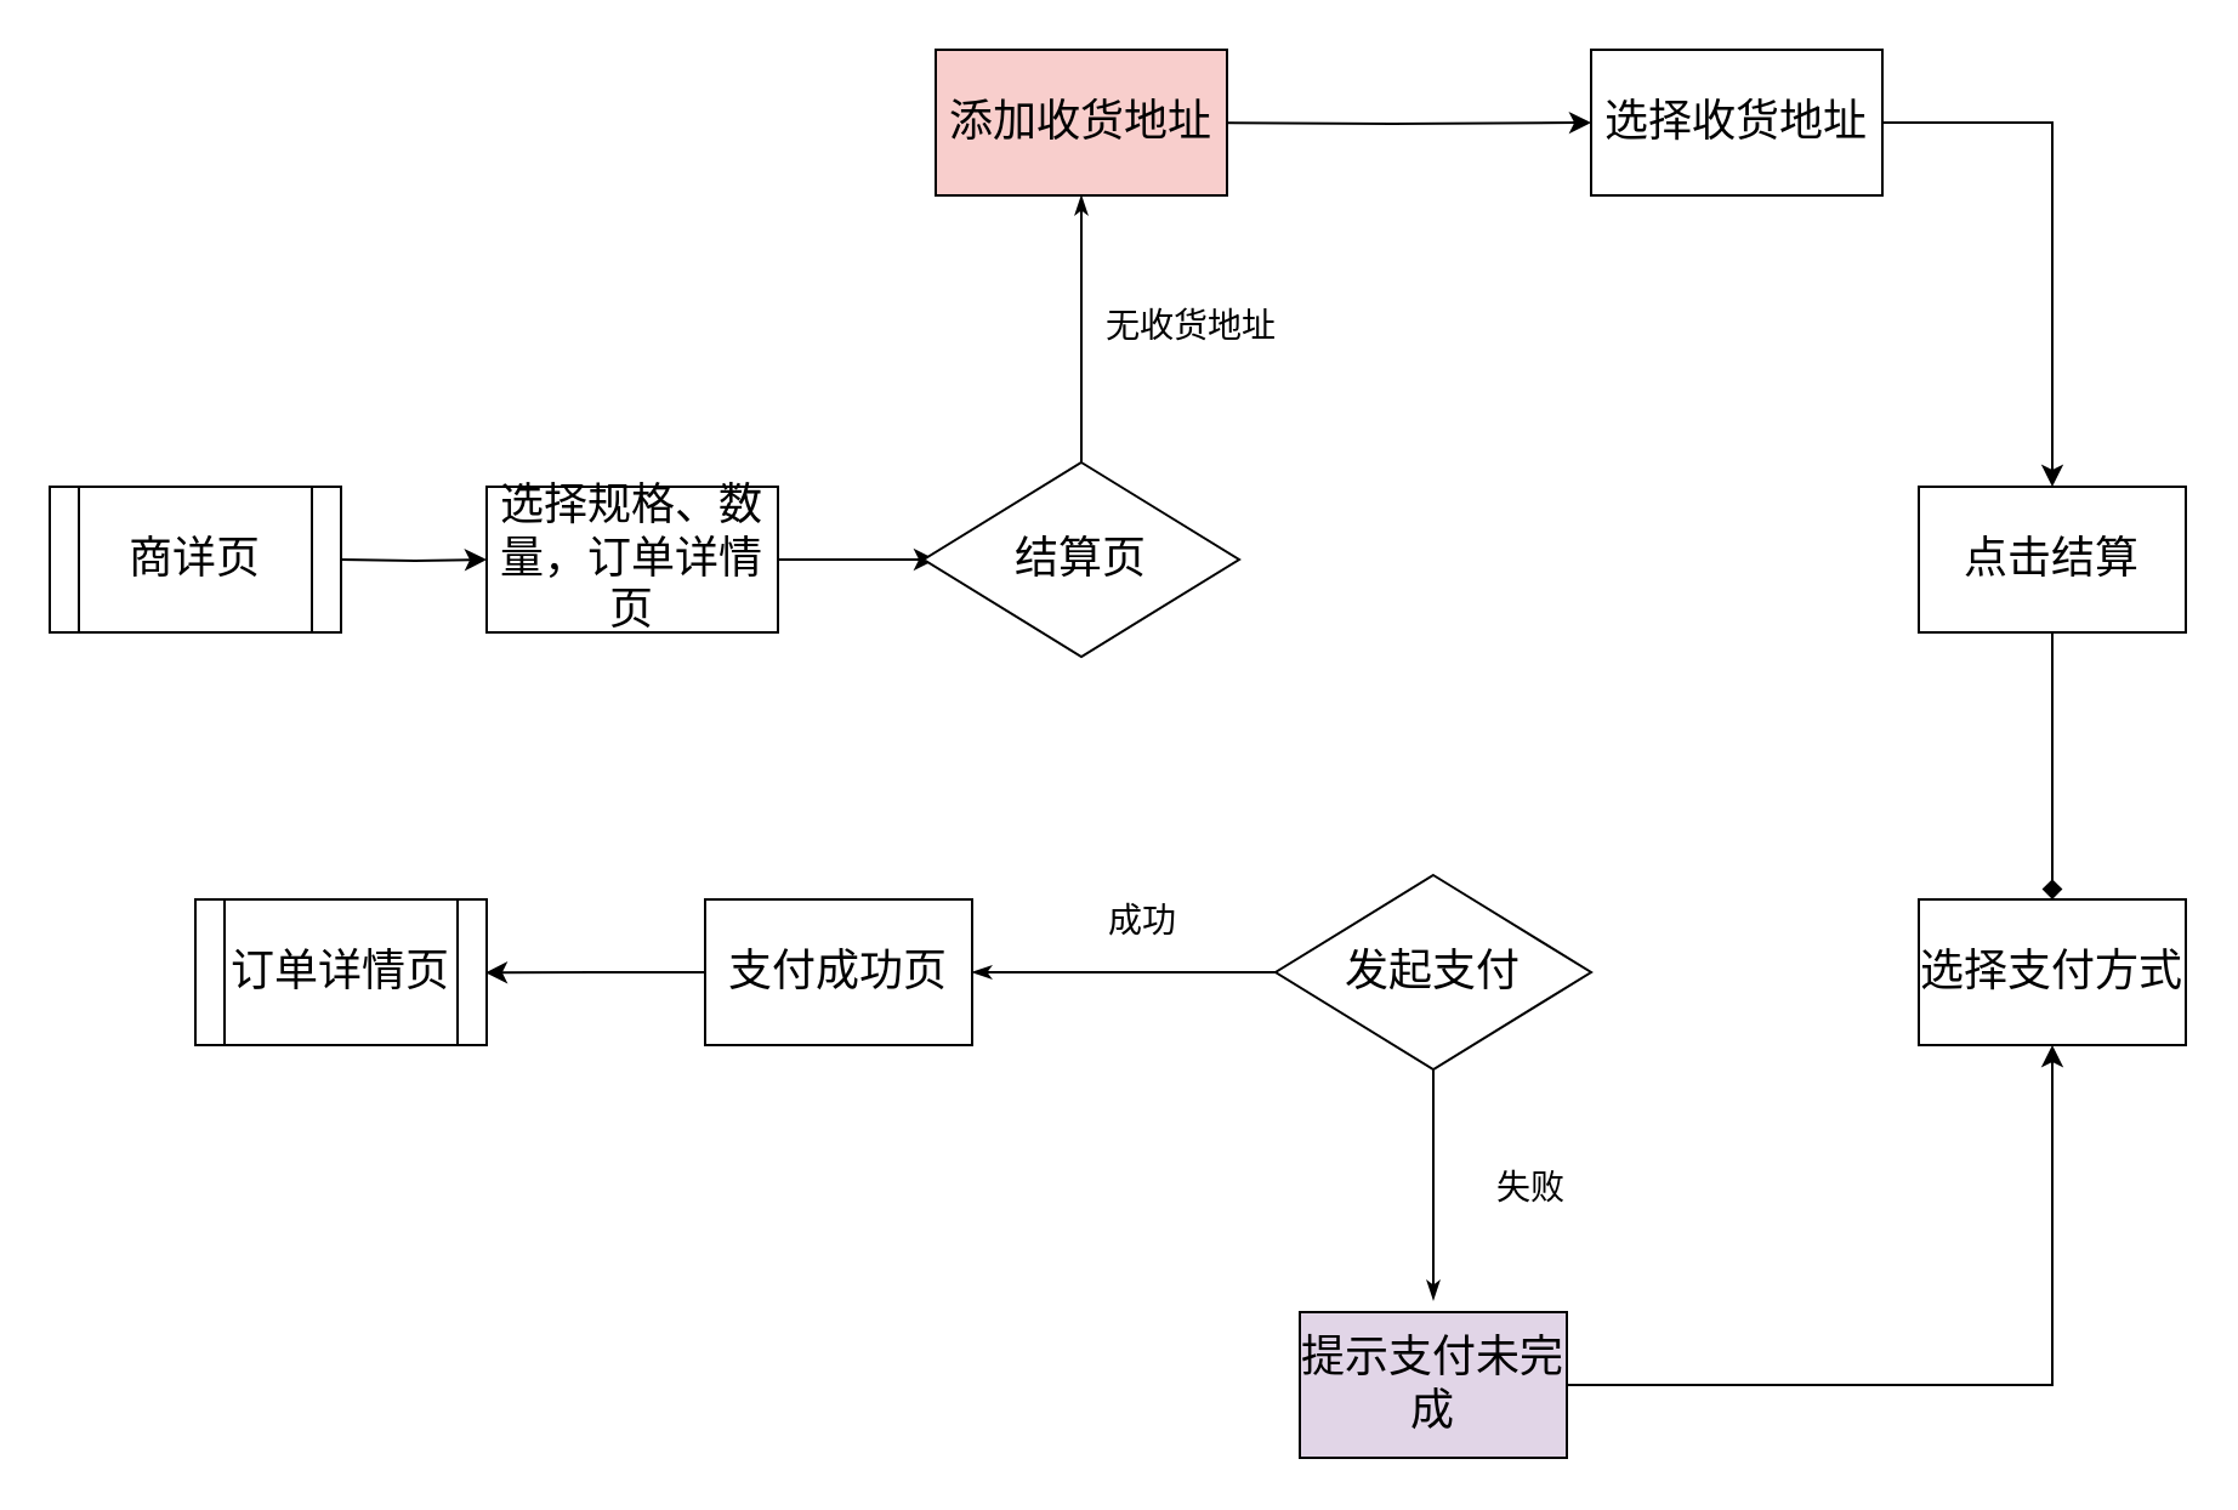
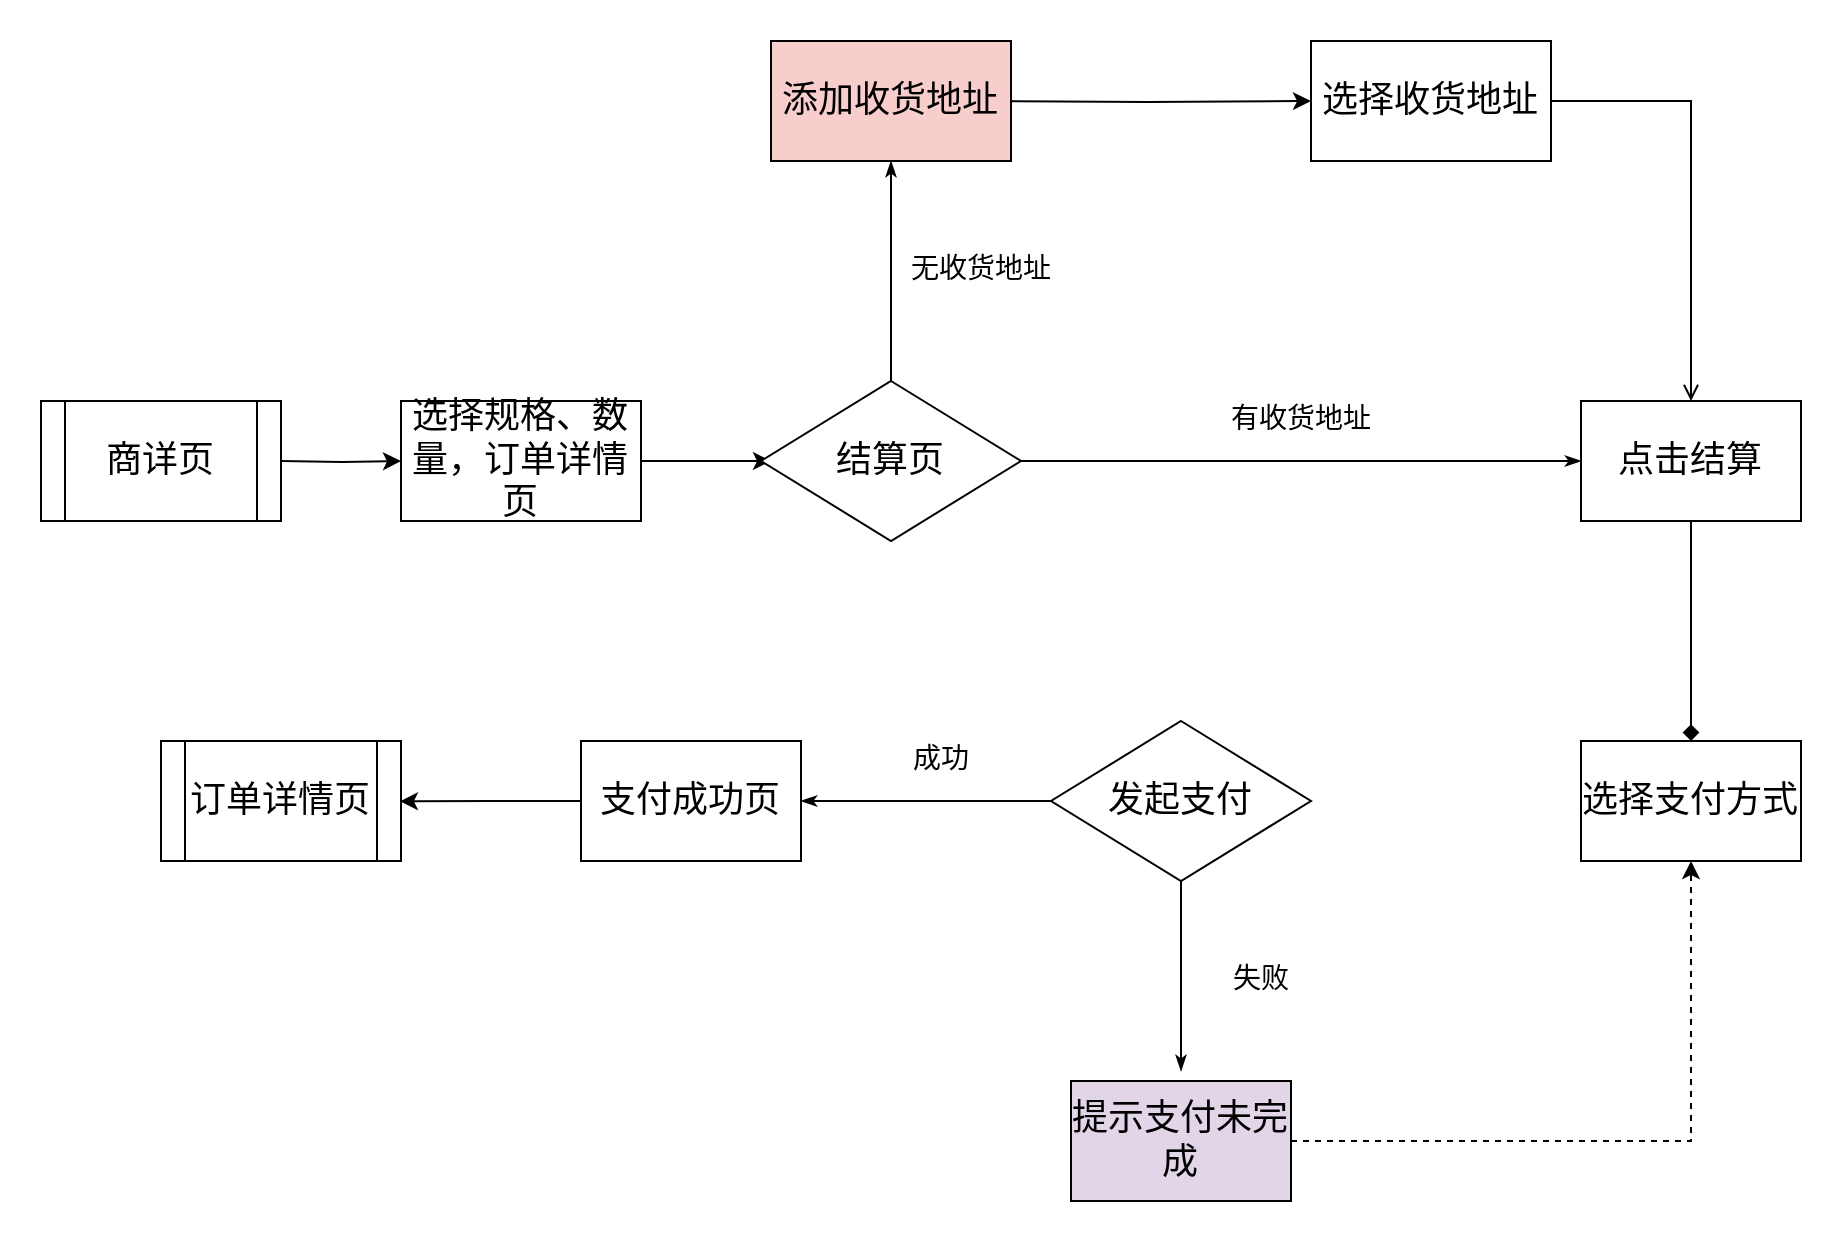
- <mxCell id="12" style="edgeStyle=orthogonalEdgeStyle;rounded=0;orthogonalLoop=1;jettySize=auto;html=1;entryX=0.5;entryY=0;entryDx=0;entryDy=0;exitX=1;exitY=0.5;exitDx=0;exitDy=0;" parent="1" source="13" target="7" edge="1"><mxGeometry relative="1" as="geometry" /></mxCell>
+ <mxCell id="12" style="edgeStyle=orthogonalEdgeStyle;rounded=0;orthogonalLoop=1;jettySize=auto;html=1;entryX=0.5;entryY=0;entryDx=0;entryDy=0;exitX=1;exitY=0.5;exitDx=0;exitDy=0;endArrow=open;" parent="1" source="13" target="7" edge="1"><mxGeometry relative="1" as="geometry" /></mxCell>
+ <mxCell id="8" value="&lt;font style=&quot;font-size: 14px&quot;&gt;有收货地址&lt;br&gt;&lt;/font&gt;" style="edgeStyle=orthogonalEdgeStyle;rounded=0;html=1;labelBackgroundColor=none;startArrow=none;startFill=0;startSize=5;endArrow=classicThin;endFill=1;endSize=5;jettySize=auto;orthogonalLoop=1;strokeColor=#000000;strokeWidth=1;fontFamily=Verdana;fontSize=8;fontColor=#000000;entryX=0;entryY=0.5;entryDx=0;entryDy=0;exitX=1;exitY=0.5;exitDx=0;exitDy=0;" parent="1" source="5" target="7" edge="1"><mxGeometry y="20" relative="1" as="geometry"><mxPoint as="offset" /><mxPoint x="550" y="336.5" as="sourcePoint" /><mxPoint x="565.034" y="250" as="targetPoint" /></mxGeometry></mxCell>
- <mxCell id="17" style="edgeStyle=orthogonalEdgeStyle;rounded=0;orthogonalLoop=1;jettySize=auto;html=1;entryX=0.5;entryY=1;entryDx=0;entryDy=0;" parent="1" source="18" target="14" edge="1"><mxGeometry relative="1" as="geometry" /></mxCell>
+ <mxCell id="17" style="edgeStyle=orthogonalEdgeStyle;rounded=0;orthogonalLoop=1;jettySize=auto;html=1;entryX=0.5;entryY=1;entryDx=0;entryDy=0;dashed=1;" parent="1" source="18" target="14" edge="1"><mxGeometry relative="1" as="geometry" /></mxCell>
